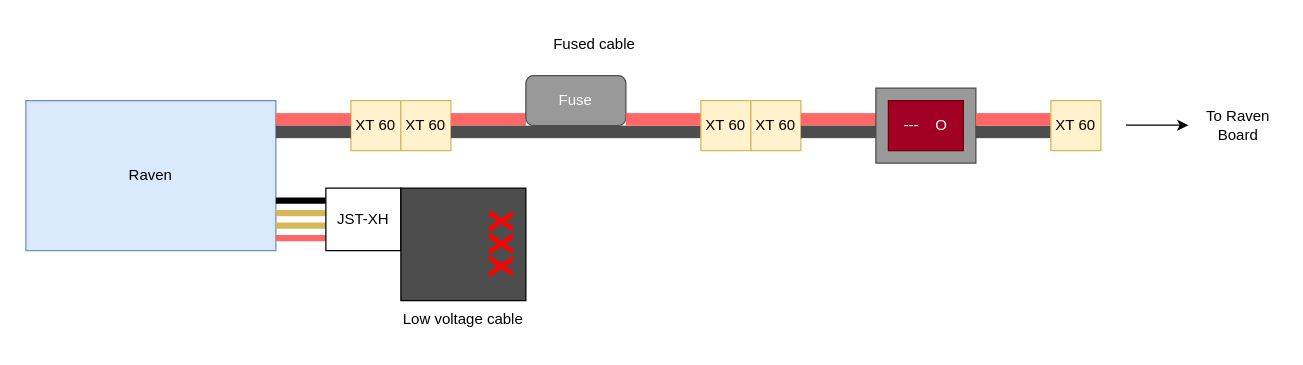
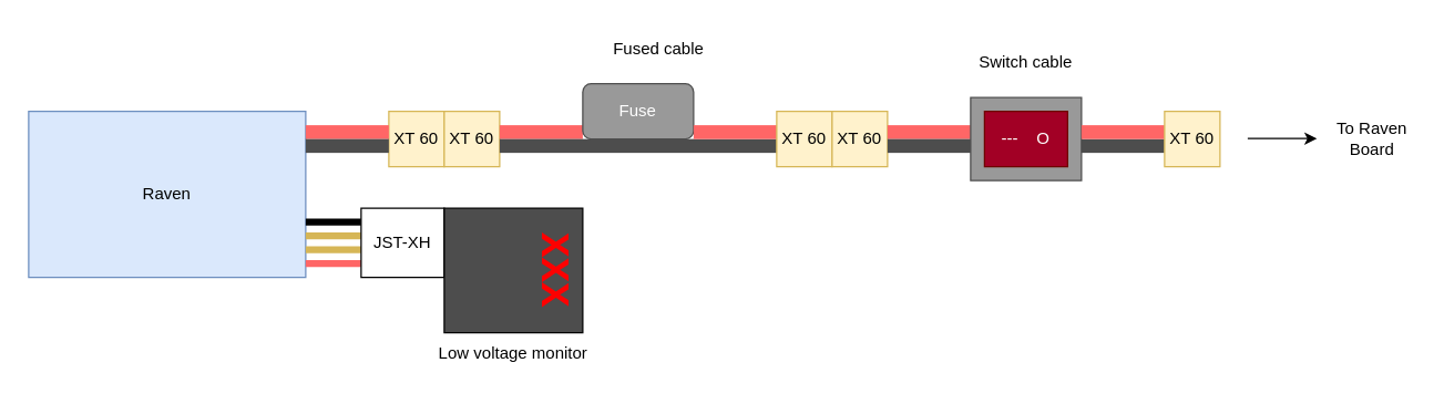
+ <mxCell id="29" value="Switch cable" style="text;html=1;align=center;verticalAlign=middle;whiteSpace=wrap;rounded=0;" vertex="1" parent="1"><mxGeometry x="680" y="30" width="120" height="30" as="geometry" /></mxCell>
- <mxCell id="22" value="Low voltage cable" style="text;html=1;align=center;verticalAlign=middle;whiteSpace=wrap;rounded=0;" parent="1" vertex="1"><mxGeometry x="310" y="240" width="120" height="30" as="geometry" /></mxCell>
+ <mxCell id="22" value="Low voltage monitor" style="text;html=1;align=center;verticalAlign=middle;whiteSpace=wrap;rounded=0;" parent="1" vertex="1"><mxGeometry x="310" y="240" width="120" height="30" as="geometry" /></mxCell>
